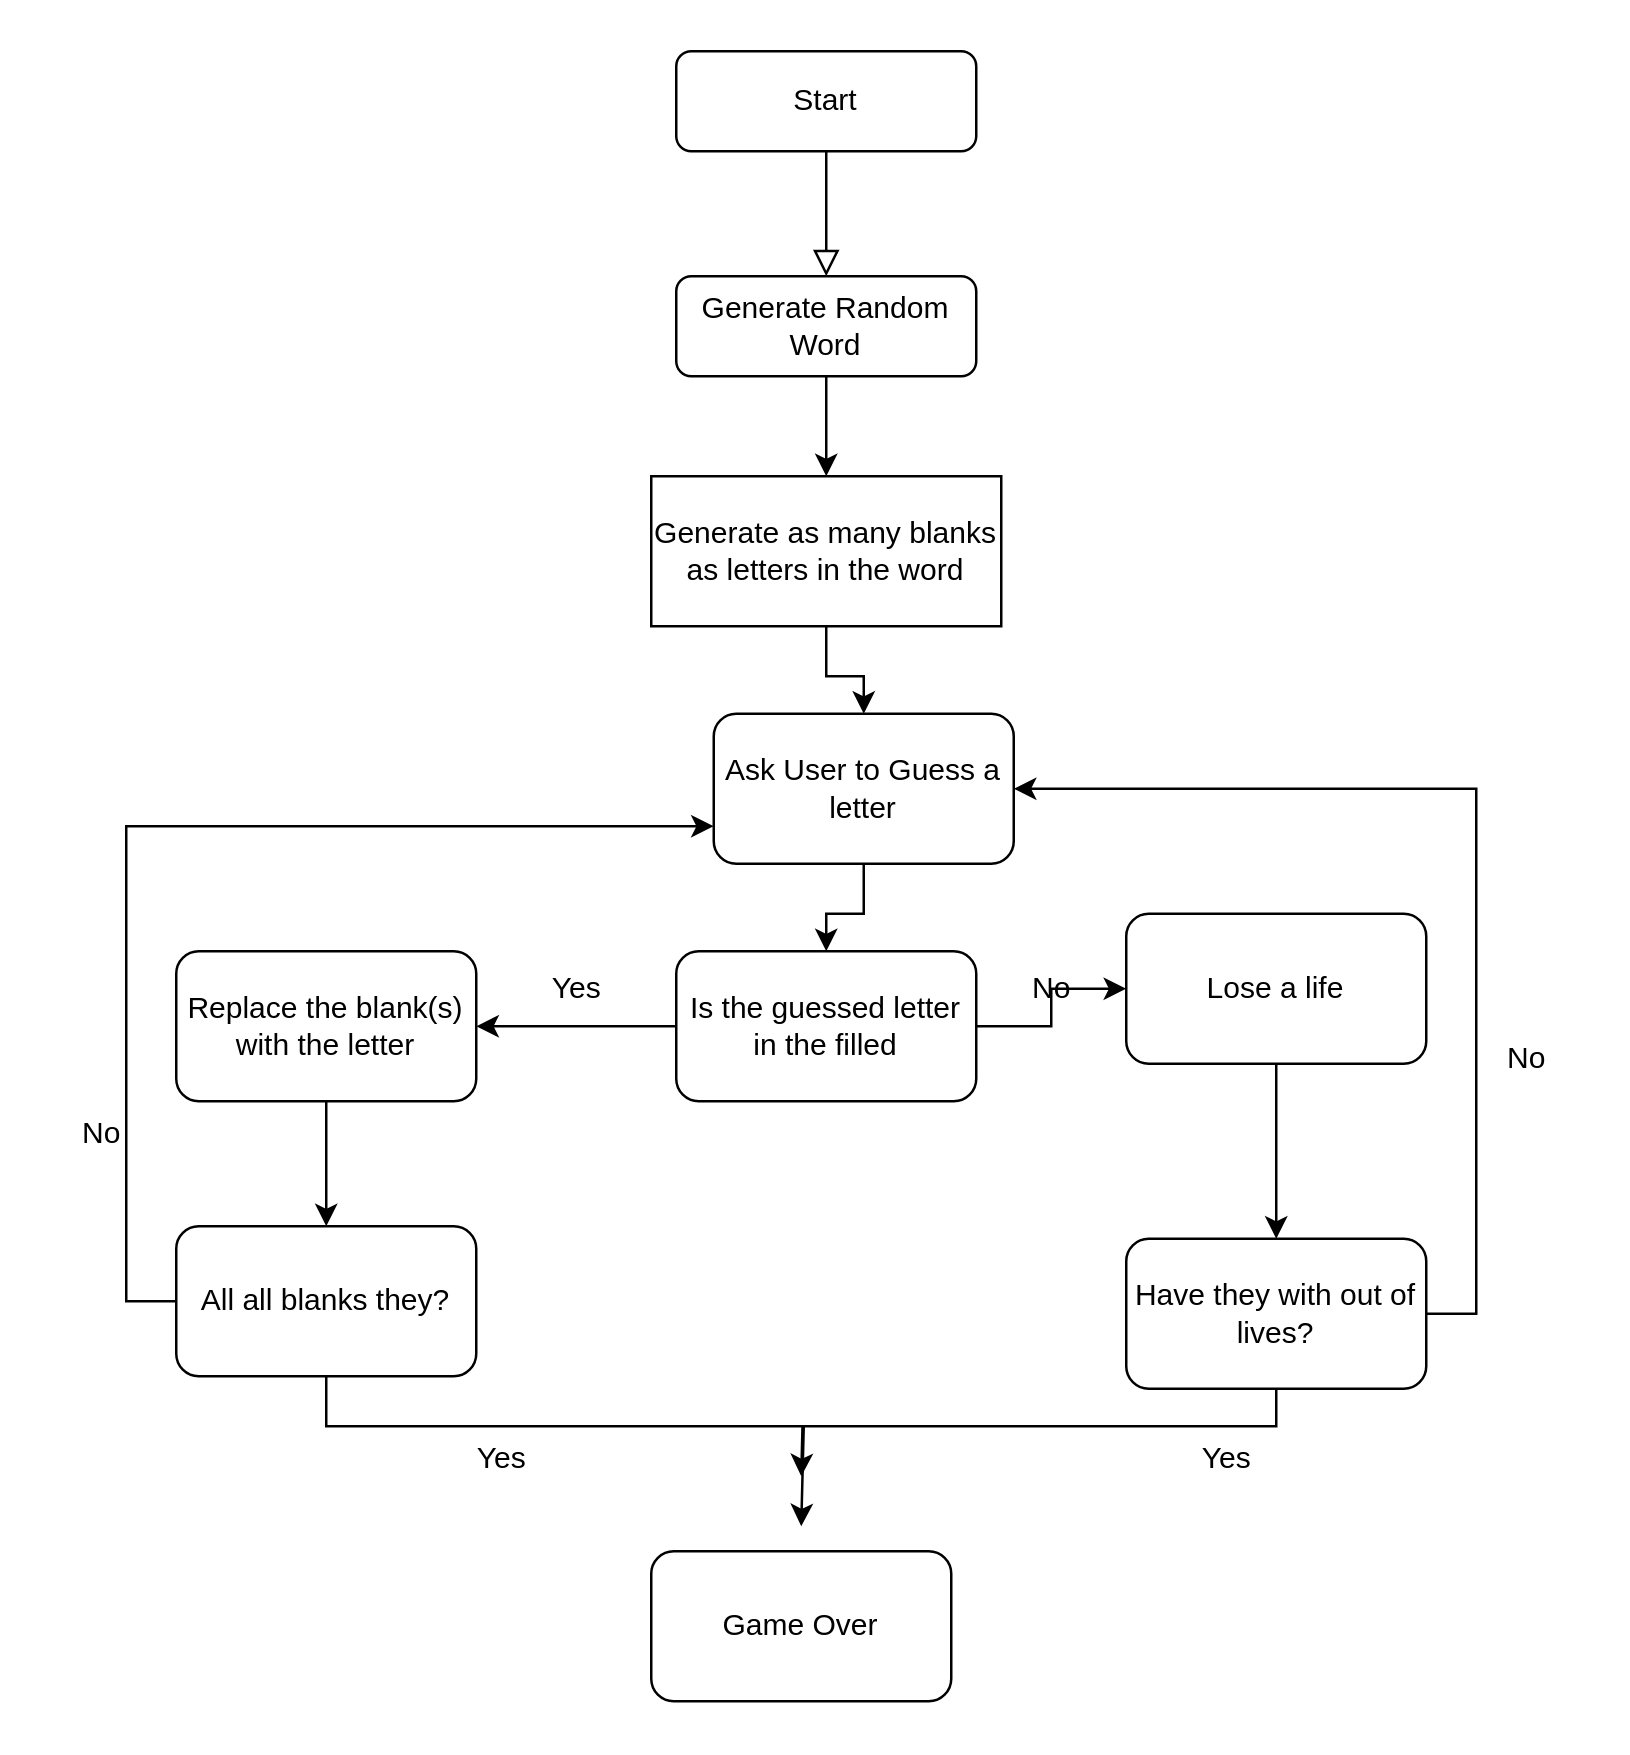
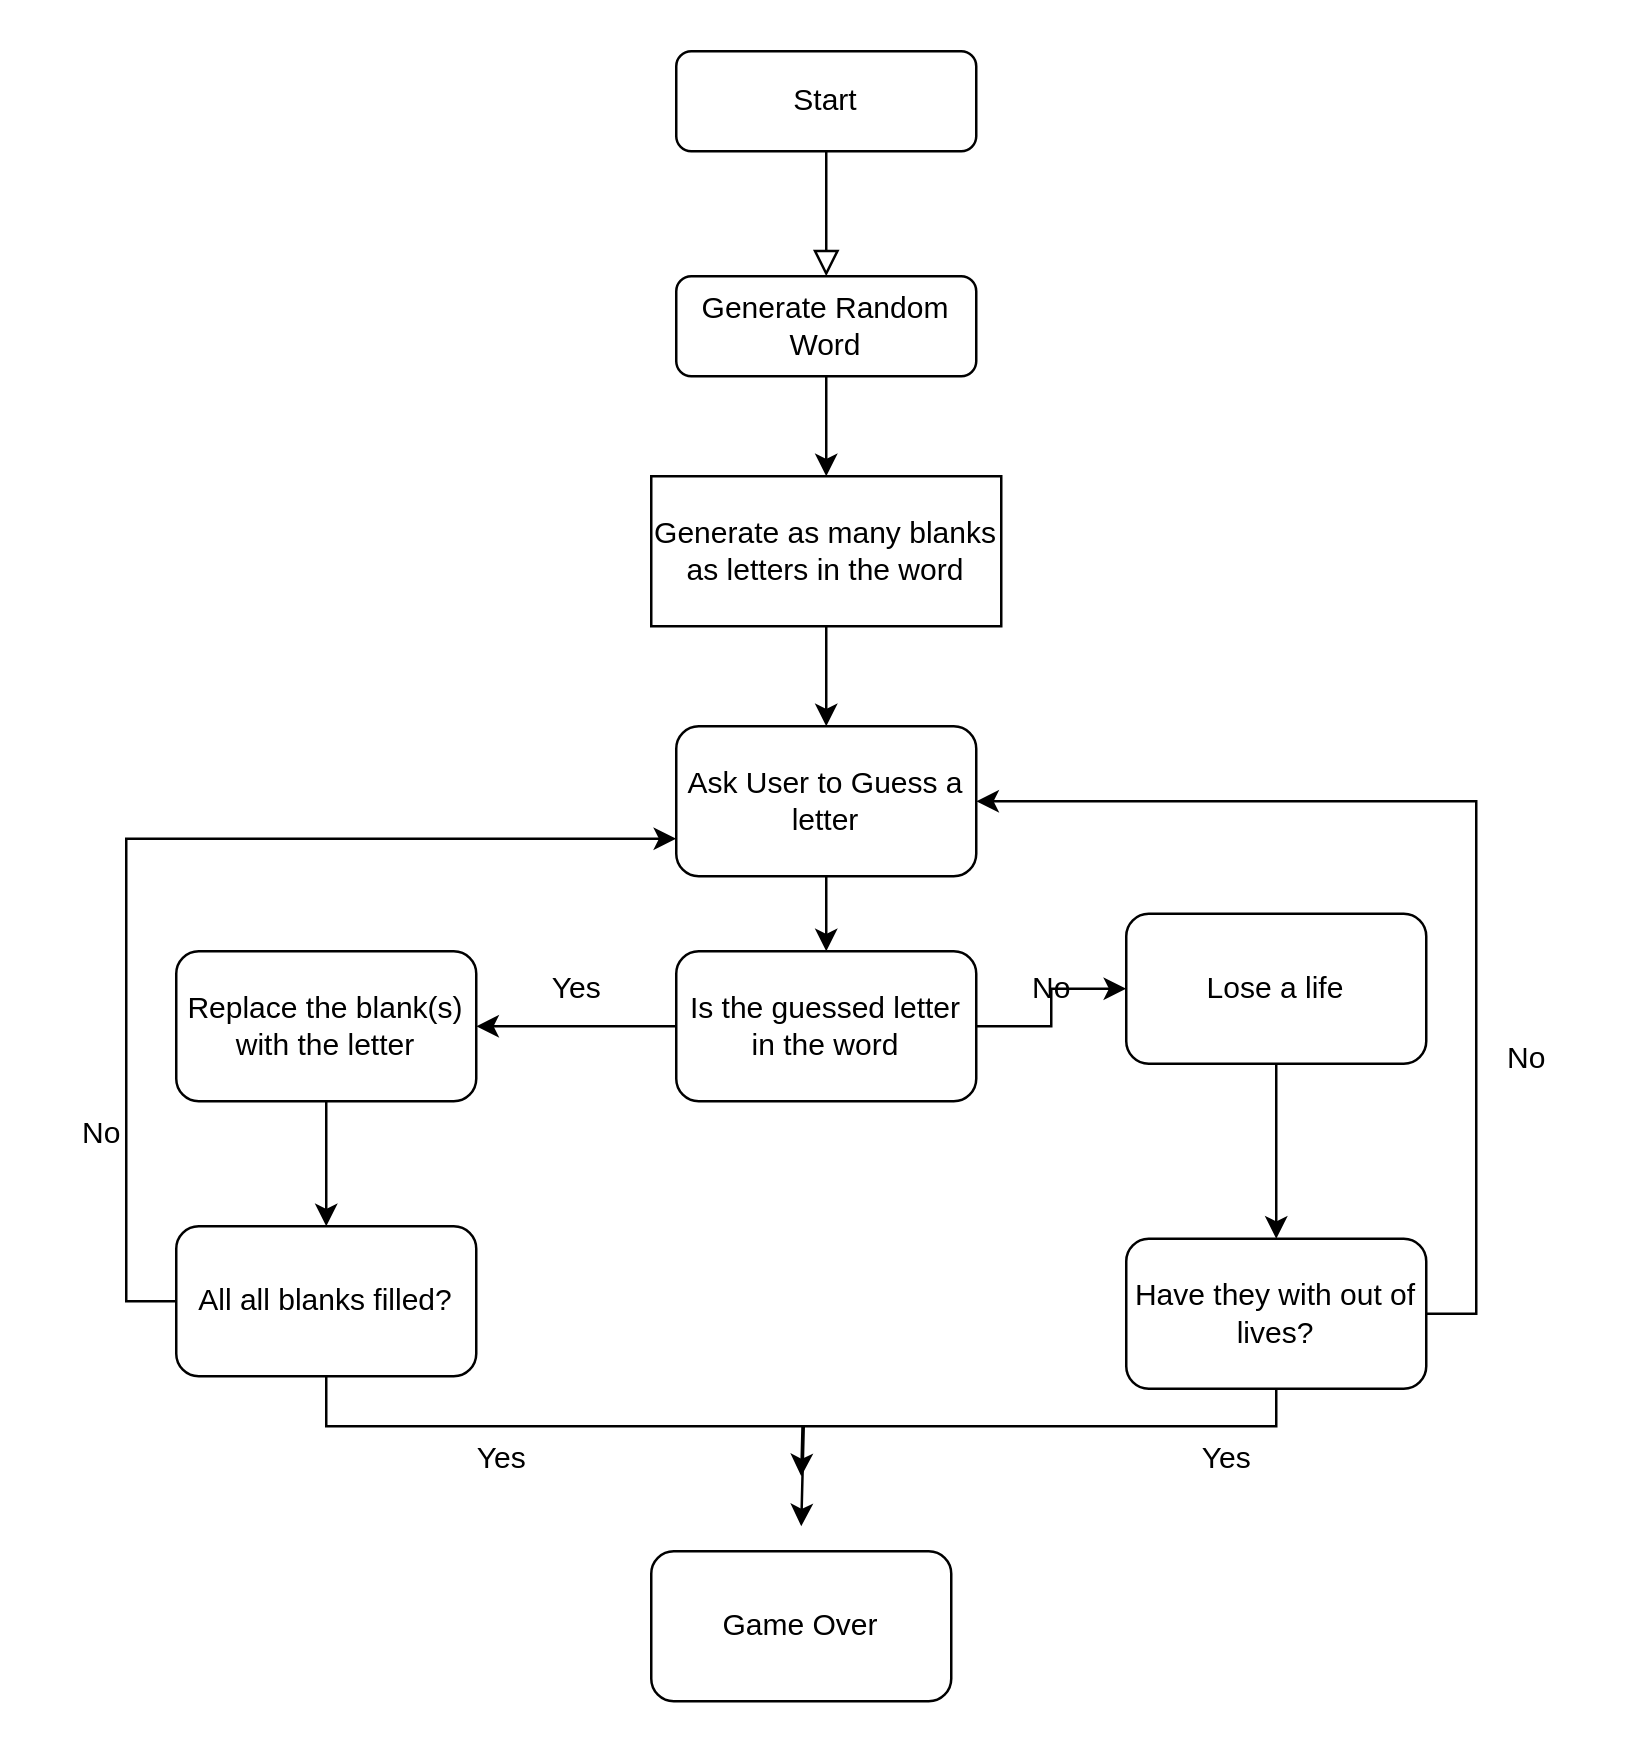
- <mxCell id="9" value="Ask User to Guess a letter" style="whiteSpace=wrap;html=1;rounded=1;glass=0;strokeWidth=1;shadow=0;" vertex="1" parent="1"><mxGeometry x="285" y="285" width="120" height="60" as="geometry" /></mxCell>
+ <mxCell id="9" value="Ask User to Guess a letter" style="whiteSpace=wrap;html=1;rounded=1;glass=0;strokeWidth=1;shadow=0;" vertex="1" parent="1"><mxGeometry x="270" y="290" width="120" height="60" as="geometry" /></mxCell>
- <mxCell id="12" value="Is the guessed letter in the filled" style="whiteSpace=wrap;html=1;rounded=1;glass=0;strokeWidth=1;shadow=0;" vertex="1" parent="1"><mxGeometry x="270" y="380" width="120" height="60" as="geometry" /></mxCell>
+ <mxCell id="12" value="Is the guessed letter in the word" style="whiteSpace=wrap;html=1;rounded=1;glass=0;strokeWidth=1;shadow=0;" vertex="1" parent="1"><mxGeometry x="270" y="380" width="120" height="60" as="geometry" /></mxCell>
- <mxCell id="21" value="All all blanks they?" style="whiteSpace=wrap;html=1;rounded=1;glass=0;strokeWidth=1;shadow=0;" vertex="1" parent="1"><mxGeometry x="70" y="490" width="120" height="60" as="geometry" /></mxCell>
+ <mxCell id="21" value="All all blanks filled?" style="whiteSpace=wrap;html=1;rounded=1;glass=0;strokeWidth=1;shadow=0;" vertex="1" parent="1"><mxGeometry x="70" y="490" width="120" height="60" as="geometry" /></mxCell>
